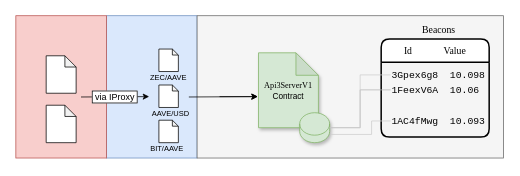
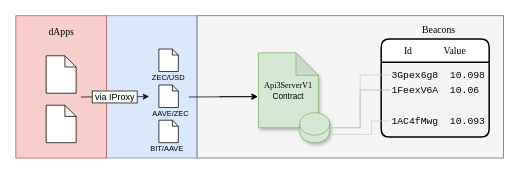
+ <mxCell id="23" value="&lt;font face=&quot;Verdana&quot; style=&quot;font-size: 13px&quot;&gt;dApps&lt;/font&gt;" style="text;html=1;strokeColor=none;fillColor=none;align=center;verticalAlign=middle;whiteSpace=wrap;rounded=0;shadow=1;fontSize=14;" parent="1" vertex="1"><mxGeometry x="30.5" y="26.91" width="100" height="30" as="geometry" /></mxCell>
- <mxCell id="20" value="&lt;font style=&quot;font-size: 10px;&quot;&gt;ZEC/AAVE&lt;/font&gt;" style="text;html=1;strokeColor=none;fillColor=none;align=center;verticalAlign=middle;whiteSpace=wrap;rounded=0;fontSize=7;" parent="1" vertex="1"><mxGeometry x="194" y="87.5" width="60" height="30" as="geometry" /></mxCell>
+ <mxCell id="20" value="&lt;font style=&quot;font-size: 10px;&quot;&gt;ZEC/USD&lt;/font&gt;" style="text;html=1;strokeColor=none;fillColor=none;align=center;verticalAlign=middle;whiteSpace=wrap;rounded=0;fontSize=7;" parent="1" vertex="1"><mxGeometry x="194" y="87.5" width="60" height="30" as="geometry" /></mxCell>
- <mxCell id="19" value="&lt;font style=&quot;font-size: 10px;&quot;&gt;AAVE/USD&lt;/font&gt;" style="text;html=1;strokeColor=none;fillColor=none;align=center;verticalAlign=middle;whiteSpace=wrap;rounded=0;fontSize=7;" parent="1" vertex="1"><mxGeometry x="197" y="136" width="60" height="30" as="geometry" /></mxCell>
+ <mxCell id="19" value="&lt;font style=&quot;font-size: 10px;&quot;&gt;AAVE/ZEC&lt;/font&gt;" style="text;html=1;strokeColor=none;fillColor=none;align=center;verticalAlign=middle;whiteSpace=wrap;rounded=0;fontSize=7;" parent="1" vertex="1"><mxGeometry x="197" y="136" width="60" height="30" as="geometry" /></mxCell>
